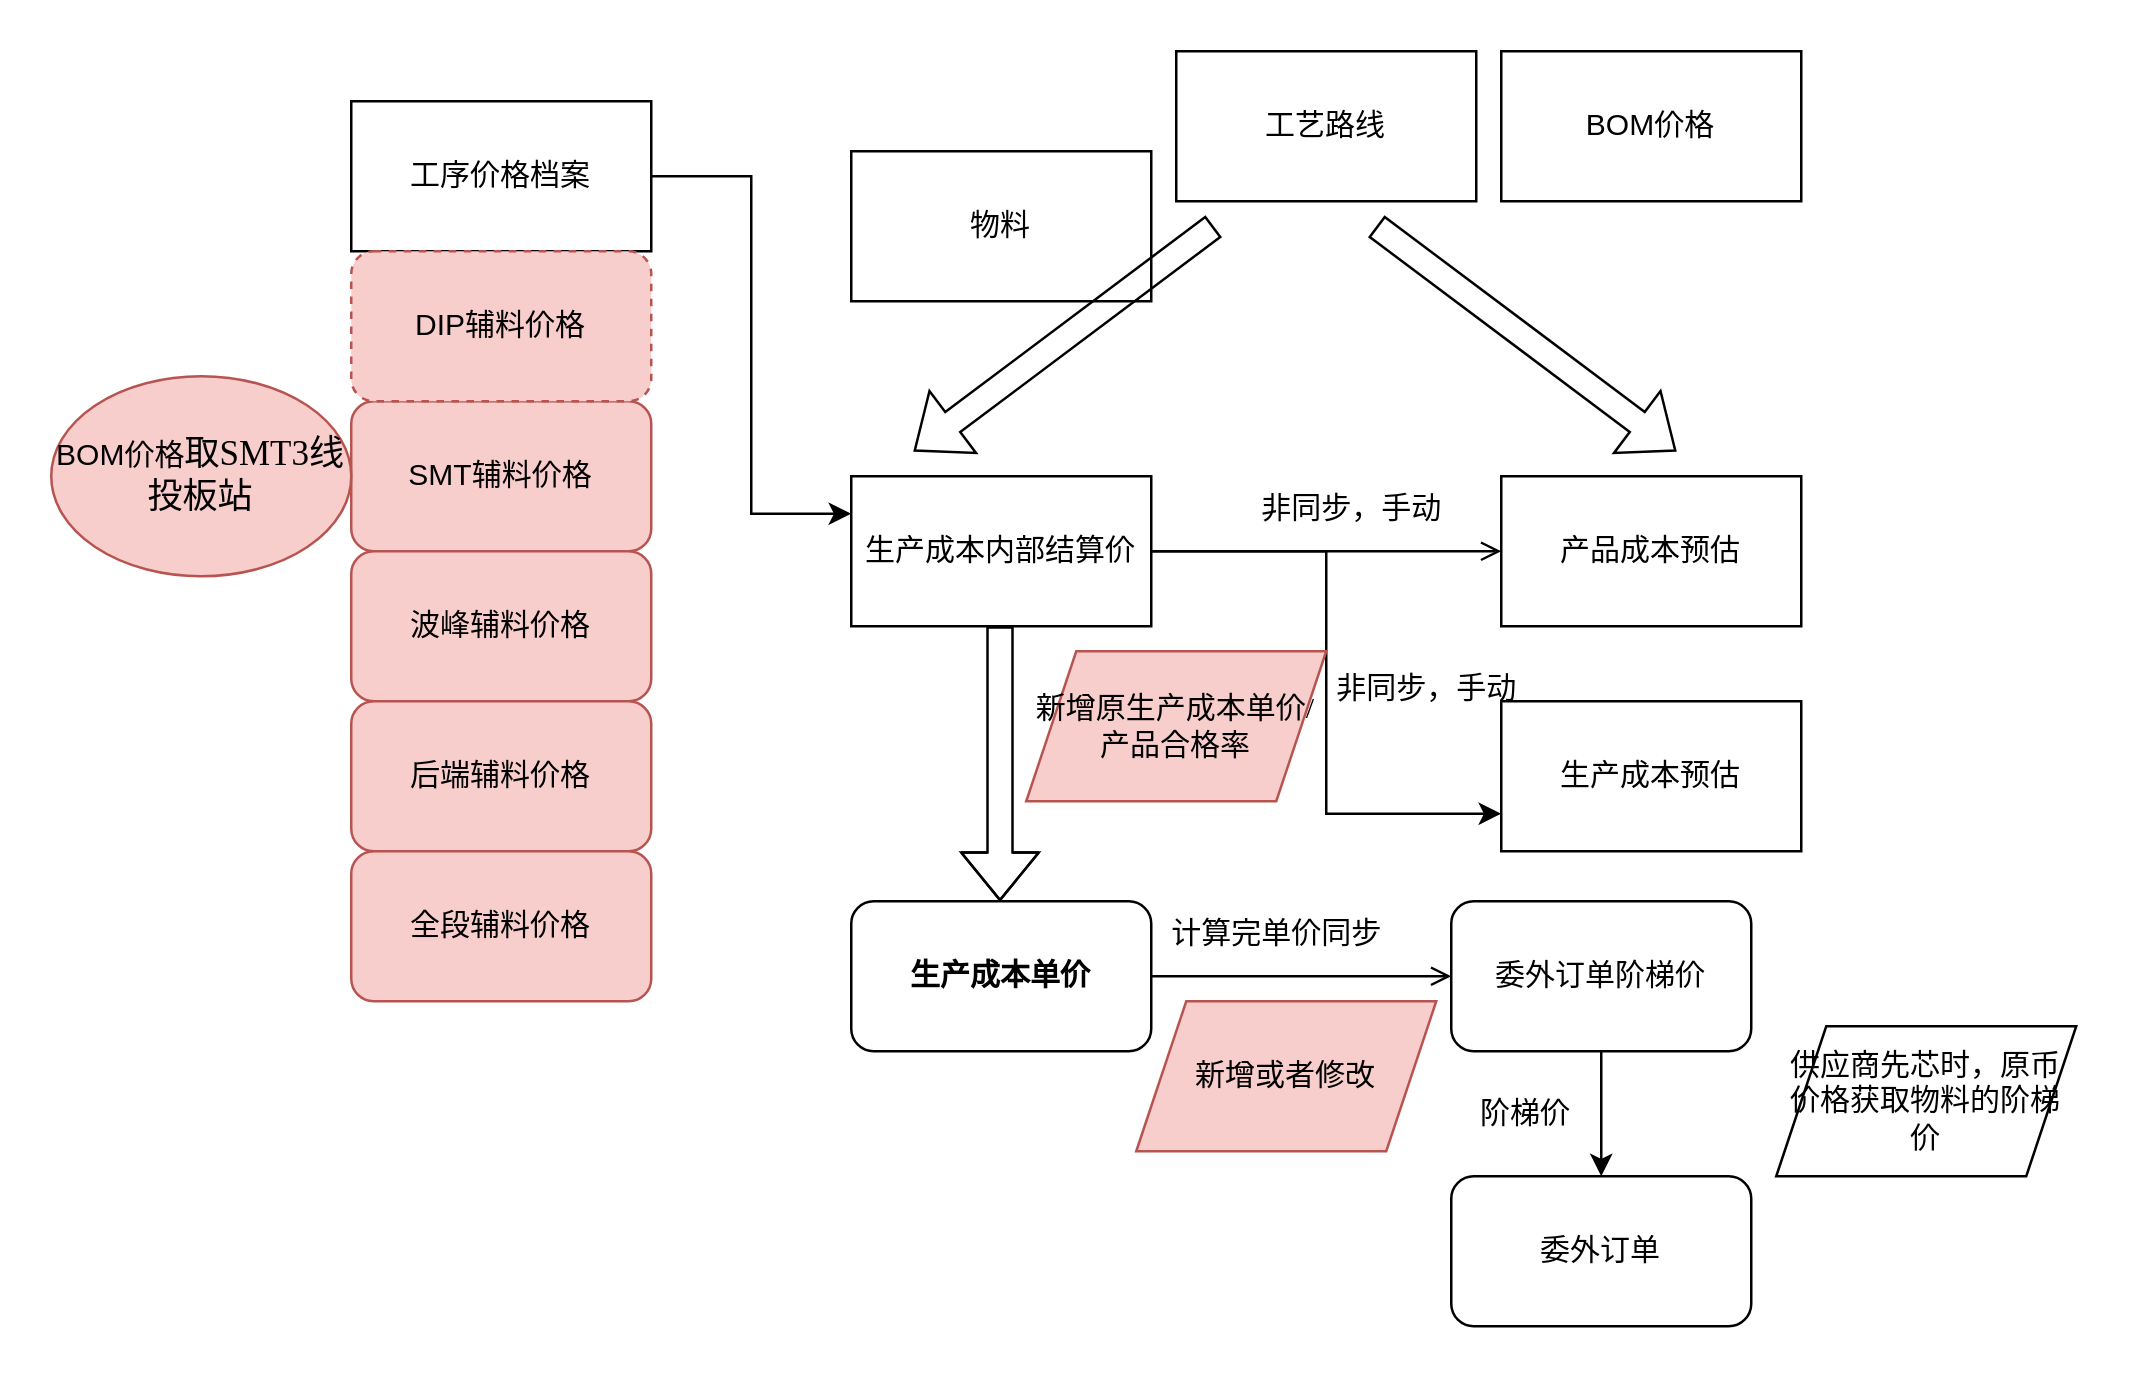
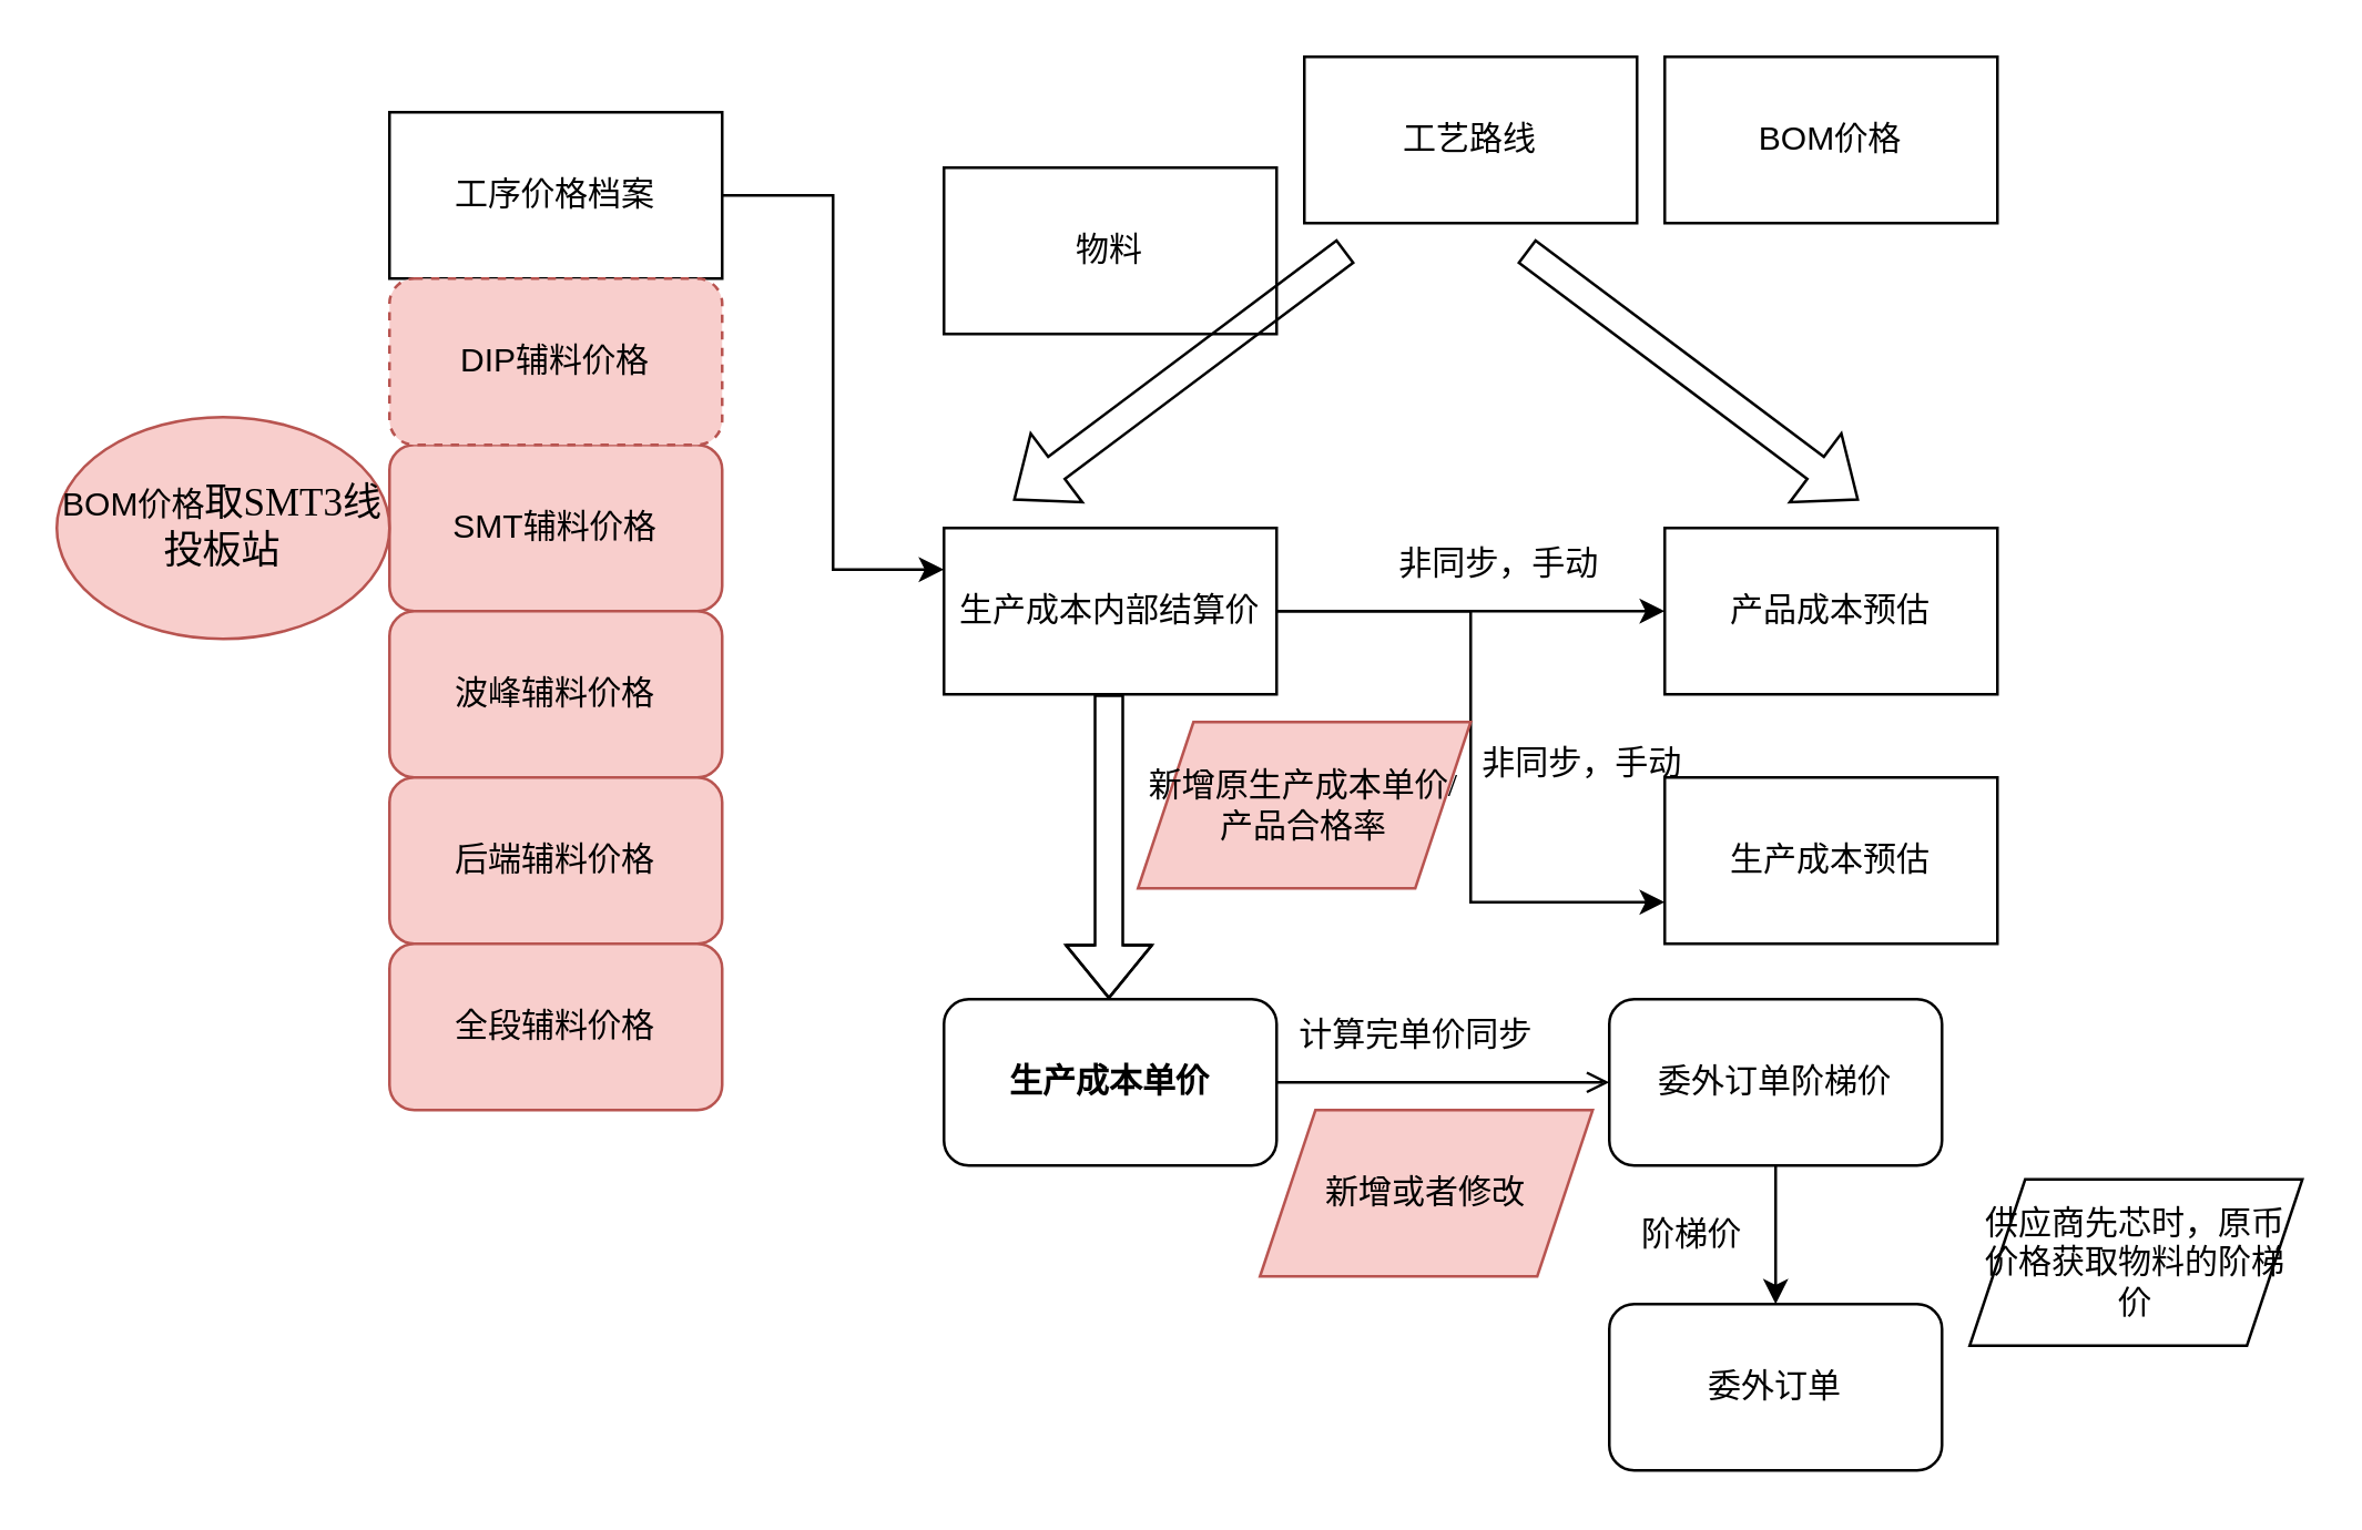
- <mxCell id="6" style="edgeStyle=orthogonalEdgeStyle;rounded=0;orthogonalLoop=1;jettySize=auto;html=1;endArrow=open;" parent="1" source="8" target="19" edge="1"><mxGeometry relative="1" as="geometry" /></mxCell>
+ <mxCell id="6" style="edgeStyle=orthogonalEdgeStyle;rounded=0;orthogonalLoop=1;jettySize=auto;html=1;" parent="1" source="8" target="19" edge="1"><mxGeometry relative="1" as="geometry" /></mxCell>
- <mxCell id="16" value="供应商先芯时，原币价格获取物料的阶梯价" style="shape=parallelogram;perimeter=parallelogramPerimeter;whiteSpace=wrap;html=1;fixedSize=1;" parent="1" vertex="1"><mxGeometry x="710" y="410" width="120" height="60" as="geometry" /></mxCell>
+ <mxCell id="16" value="供应商先芯时，原币价格获取物料的阶梯价" style="shape=parallelogram;perimeter=parallelogramPerimeter;whiteSpace=wrap;html=1;fixedSize=1;" parent="1" vertex="1"><mxGeometry x="710" y="425" width="120" height="60" as="geometry" /></mxCell>
